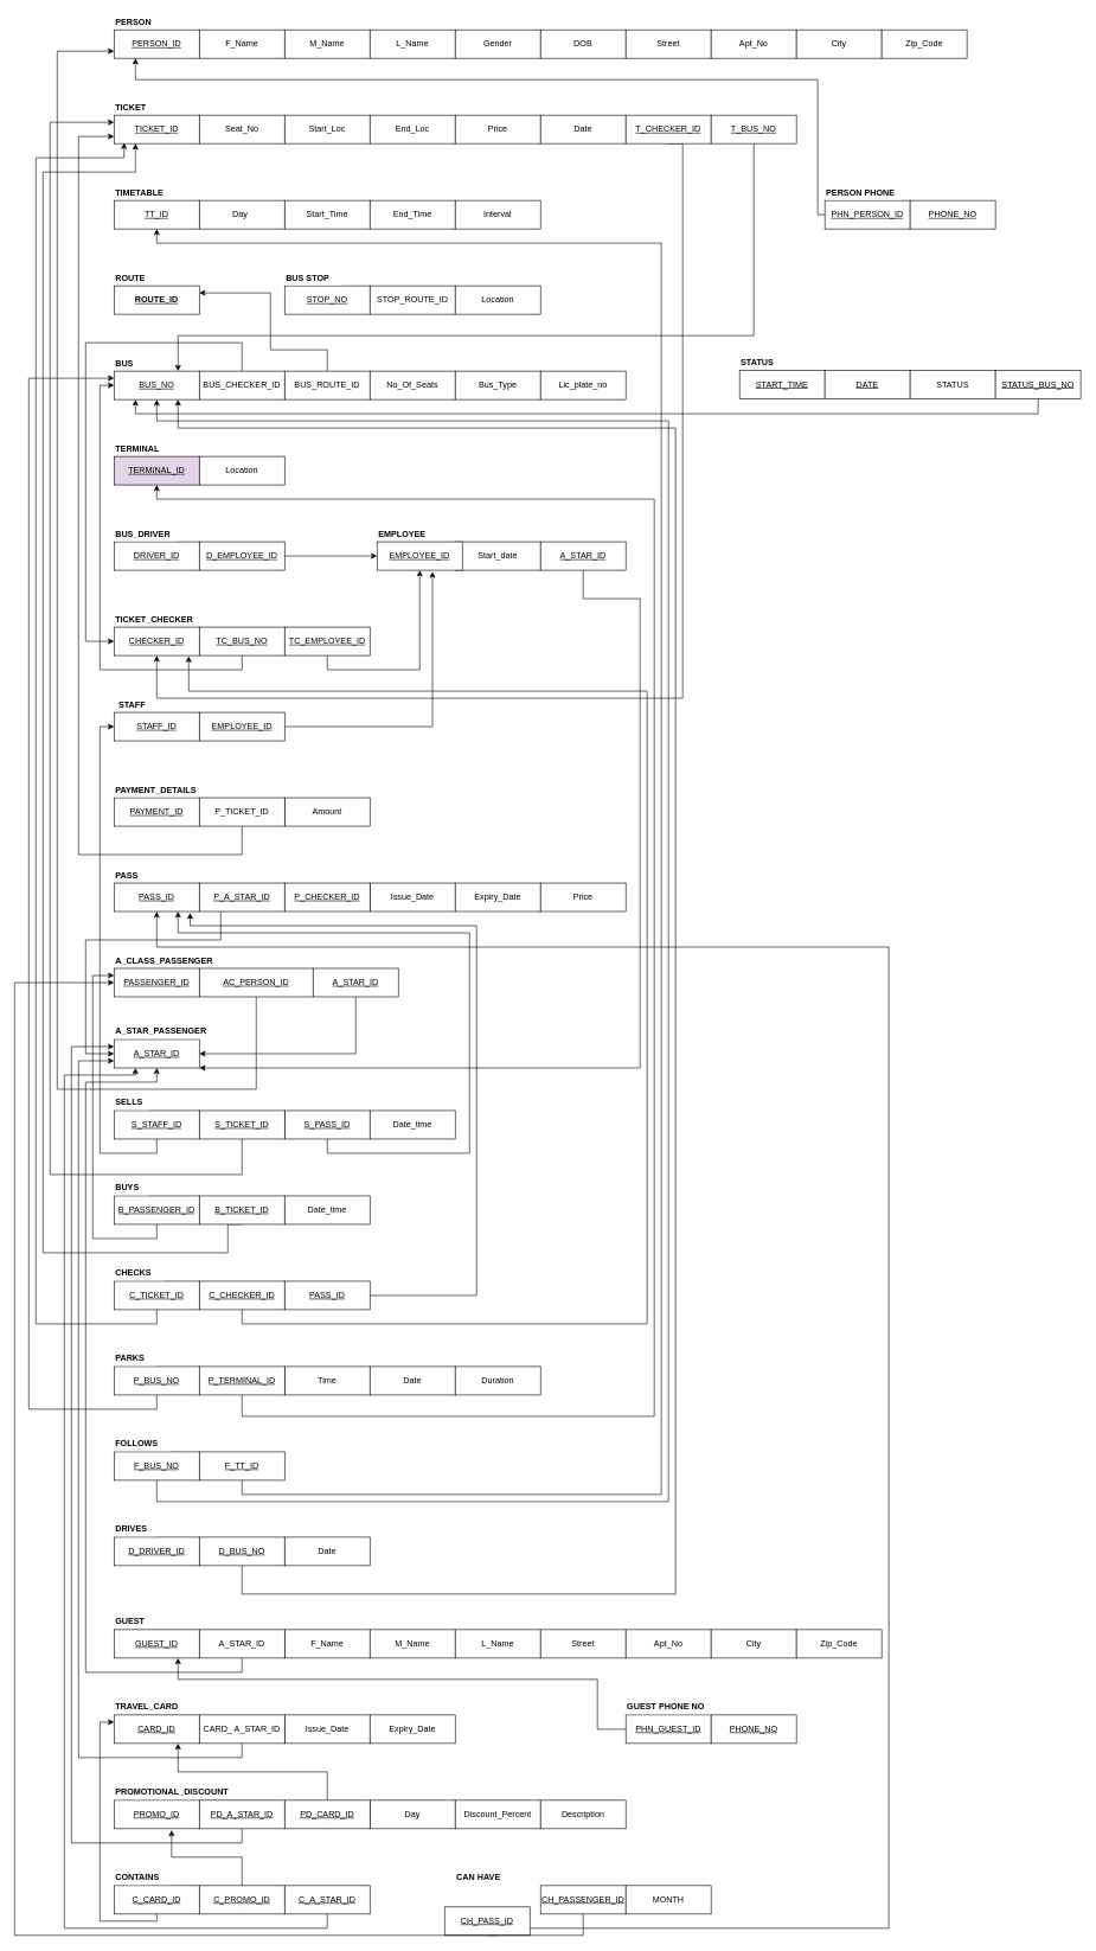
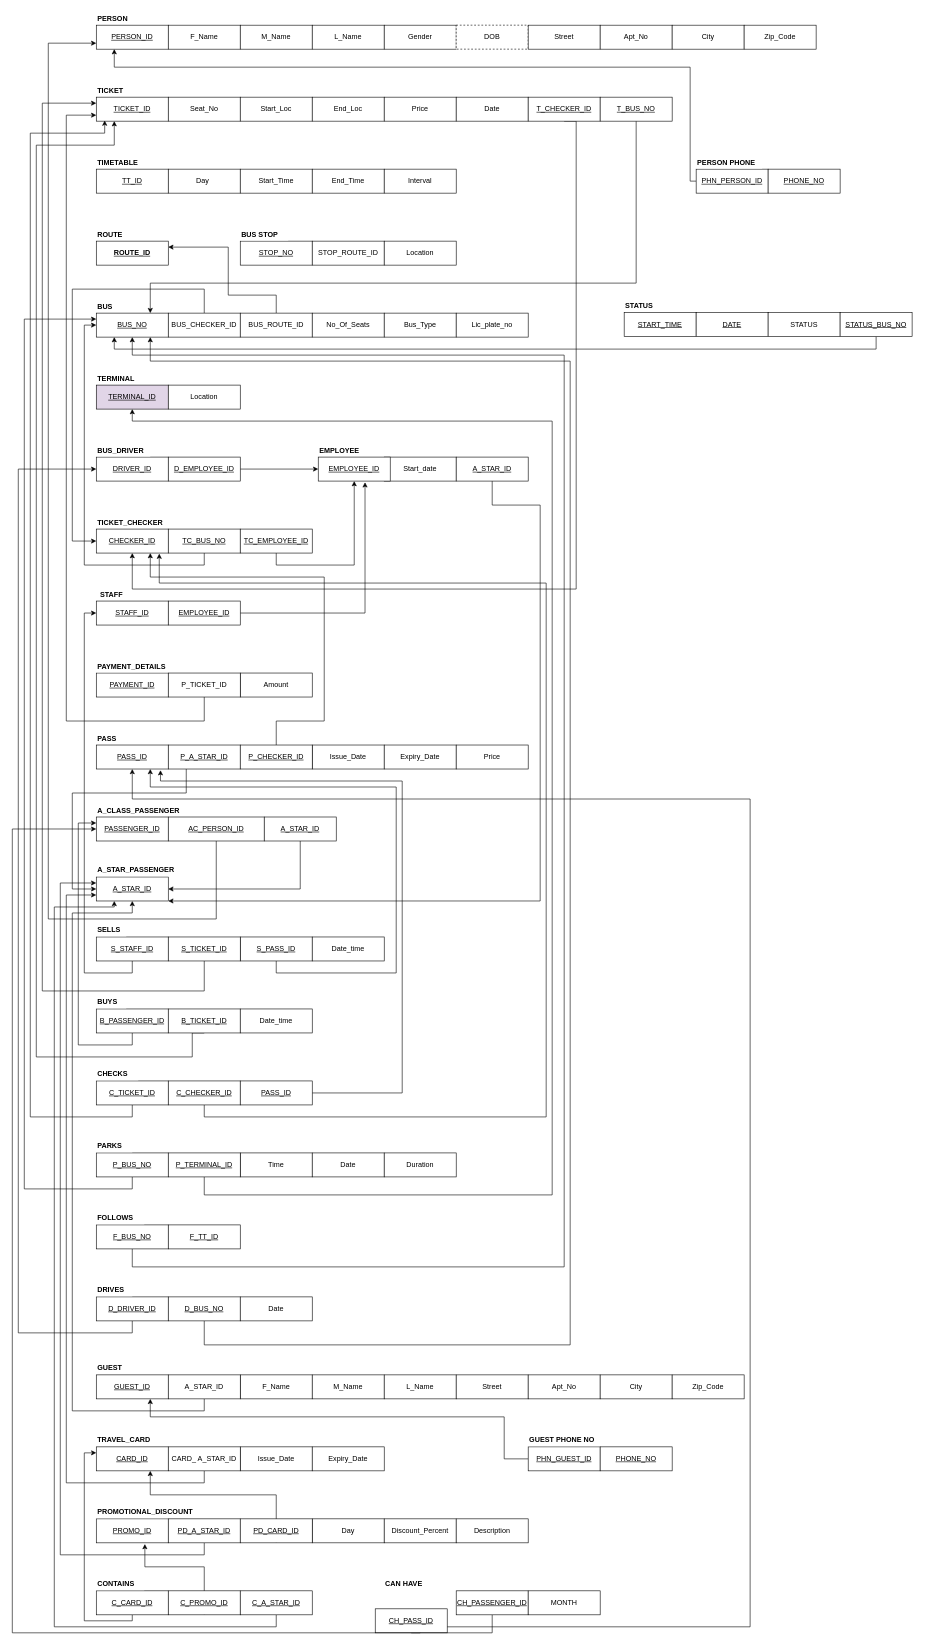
- <mxCell id="7" value="DOB" style="rounded=0;whiteSpace=wrap;html=1;" parent="1" vertex="1"><mxGeometry x="760" y="41" width="120" height="40" as="geometry" /></mxCell>
+ <mxCell id="7" value="DOB" style="rounded=0;whiteSpace=wrap;html=1;dashed=1;" parent="1" vertex="1"><mxGeometry x="760" y="41" width="120" height="40" as="geometry" /></mxCell>
- <mxCell id="137" style="edgeStyle=orthogonalEdgeStyle;rounded=0;orthogonalLoop=1;jettySize=auto;html=1;exitX=0.5;exitY=1;exitDx=0;exitDy=0;entryX=0.5;entryY=1;entryDx=0;entryDy=0;labelBackgroundColor=default;fontColor=default;strokeColor=default;" parent="1" source="138" target="14" edge="1"><mxGeometry relative="1" as="geometry"><Array as="points"><mxPoint x="340" y="2101" /><mxPoint x="930" y="2101" /><mxPoint x="930" y="341" /><mxPoint x="220" y="341" /></Array></mxGeometry></mxCell>
+ <mxCell id="99" style="edgeStyle=orthogonalEdgeStyle;rounded=0;orthogonalLoop=1;jettySize=auto;html=1;exitX=0.5;exitY=1;exitDx=0;exitDy=0;entryX=0.75;entryY=1;entryDx=0;entryDy=0;labelBackgroundColor=default;fontColor=default;strokeColor=default;" parent="1" source="100" target="36" edge="1"><mxGeometry relative="1" as="geometry"><Array as="points"><mxPoint x="460" y="1201" /><mxPoint x="540" y="1201" /><mxPoint x="540" y="961" /><mxPoint x="250" y="961" /></Array></mxGeometry></mxCell>
+ <mxCell id="139" style="edgeStyle=orthogonalEdgeStyle;rounded=0;orthogonalLoop=1;jettySize=auto;html=1;exitX=0.5;exitY=1;exitDx=0;exitDy=0;entryX=0;entryY=0.5;entryDx=0;entryDy=0;labelBackgroundColor=default;fontColor=default;strokeColor=default;" parent="1" source="140" target="35" edge="1"><mxGeometry relative="1" as="geometry"><Array as="points"><mxPoint x="220" y="2221" /><mxPoint x="30" y="2221" /><mxPoint x="30" y="781" /></Array></mxGeometry></mxCell>
